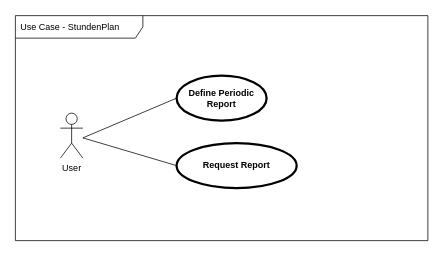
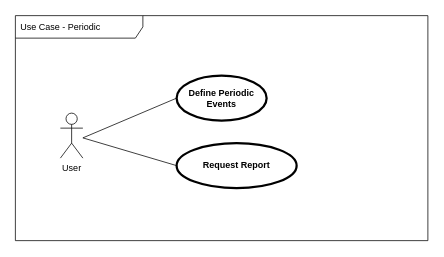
- <mxCell id="3" value="Use Case - StundenPlan" style="shape=umlFrame;whiteSpace=wrap;html=1;width=170;height=30;boundedLbl=1;verticalAlign=middle;align=left;spacingLeft=5;" parent="1" vertex="1"><mxGeometry x="20" y="20" width="550" height="300" as="geometry" /></mxCell>
+ <mxCell id="3" value="Use Case - Periodic" style="shape=umlFrame;whiteSpace=wrap;html=1;width=170;height=30;boundedLbl=1;verticalAlign=middle;align=left;spacingLeft=5;" parent="1" vertex="1"><mxGeometry x="20" y="20" width="550" height="300" as="geometry" /></mxCell>
- <mxCell id="4" value="Define Periodic Report" style="shape=ellipse;html=1;strokeWidth=3;fontStyle=1;whiteSpace=wrap;align=center;perimeter=ellipsePerimeter;" parent="1" vertex="1"><mxGeometry x="235" y="100" width="120" height="60" as="geometry" /></mxCell>
+ <mxCell id="4" value="Define Periodic Events" style="shape=ellipse;html=1;strokeWidth=3;fontStyle=1;whiteSpace=wrap;align=center;perimeter=ellipsePerimeter;" parent="1" vertex="1"><mxGeometry x="235" y="100" width="120" height="60" as="geometry" /></mxCell>
